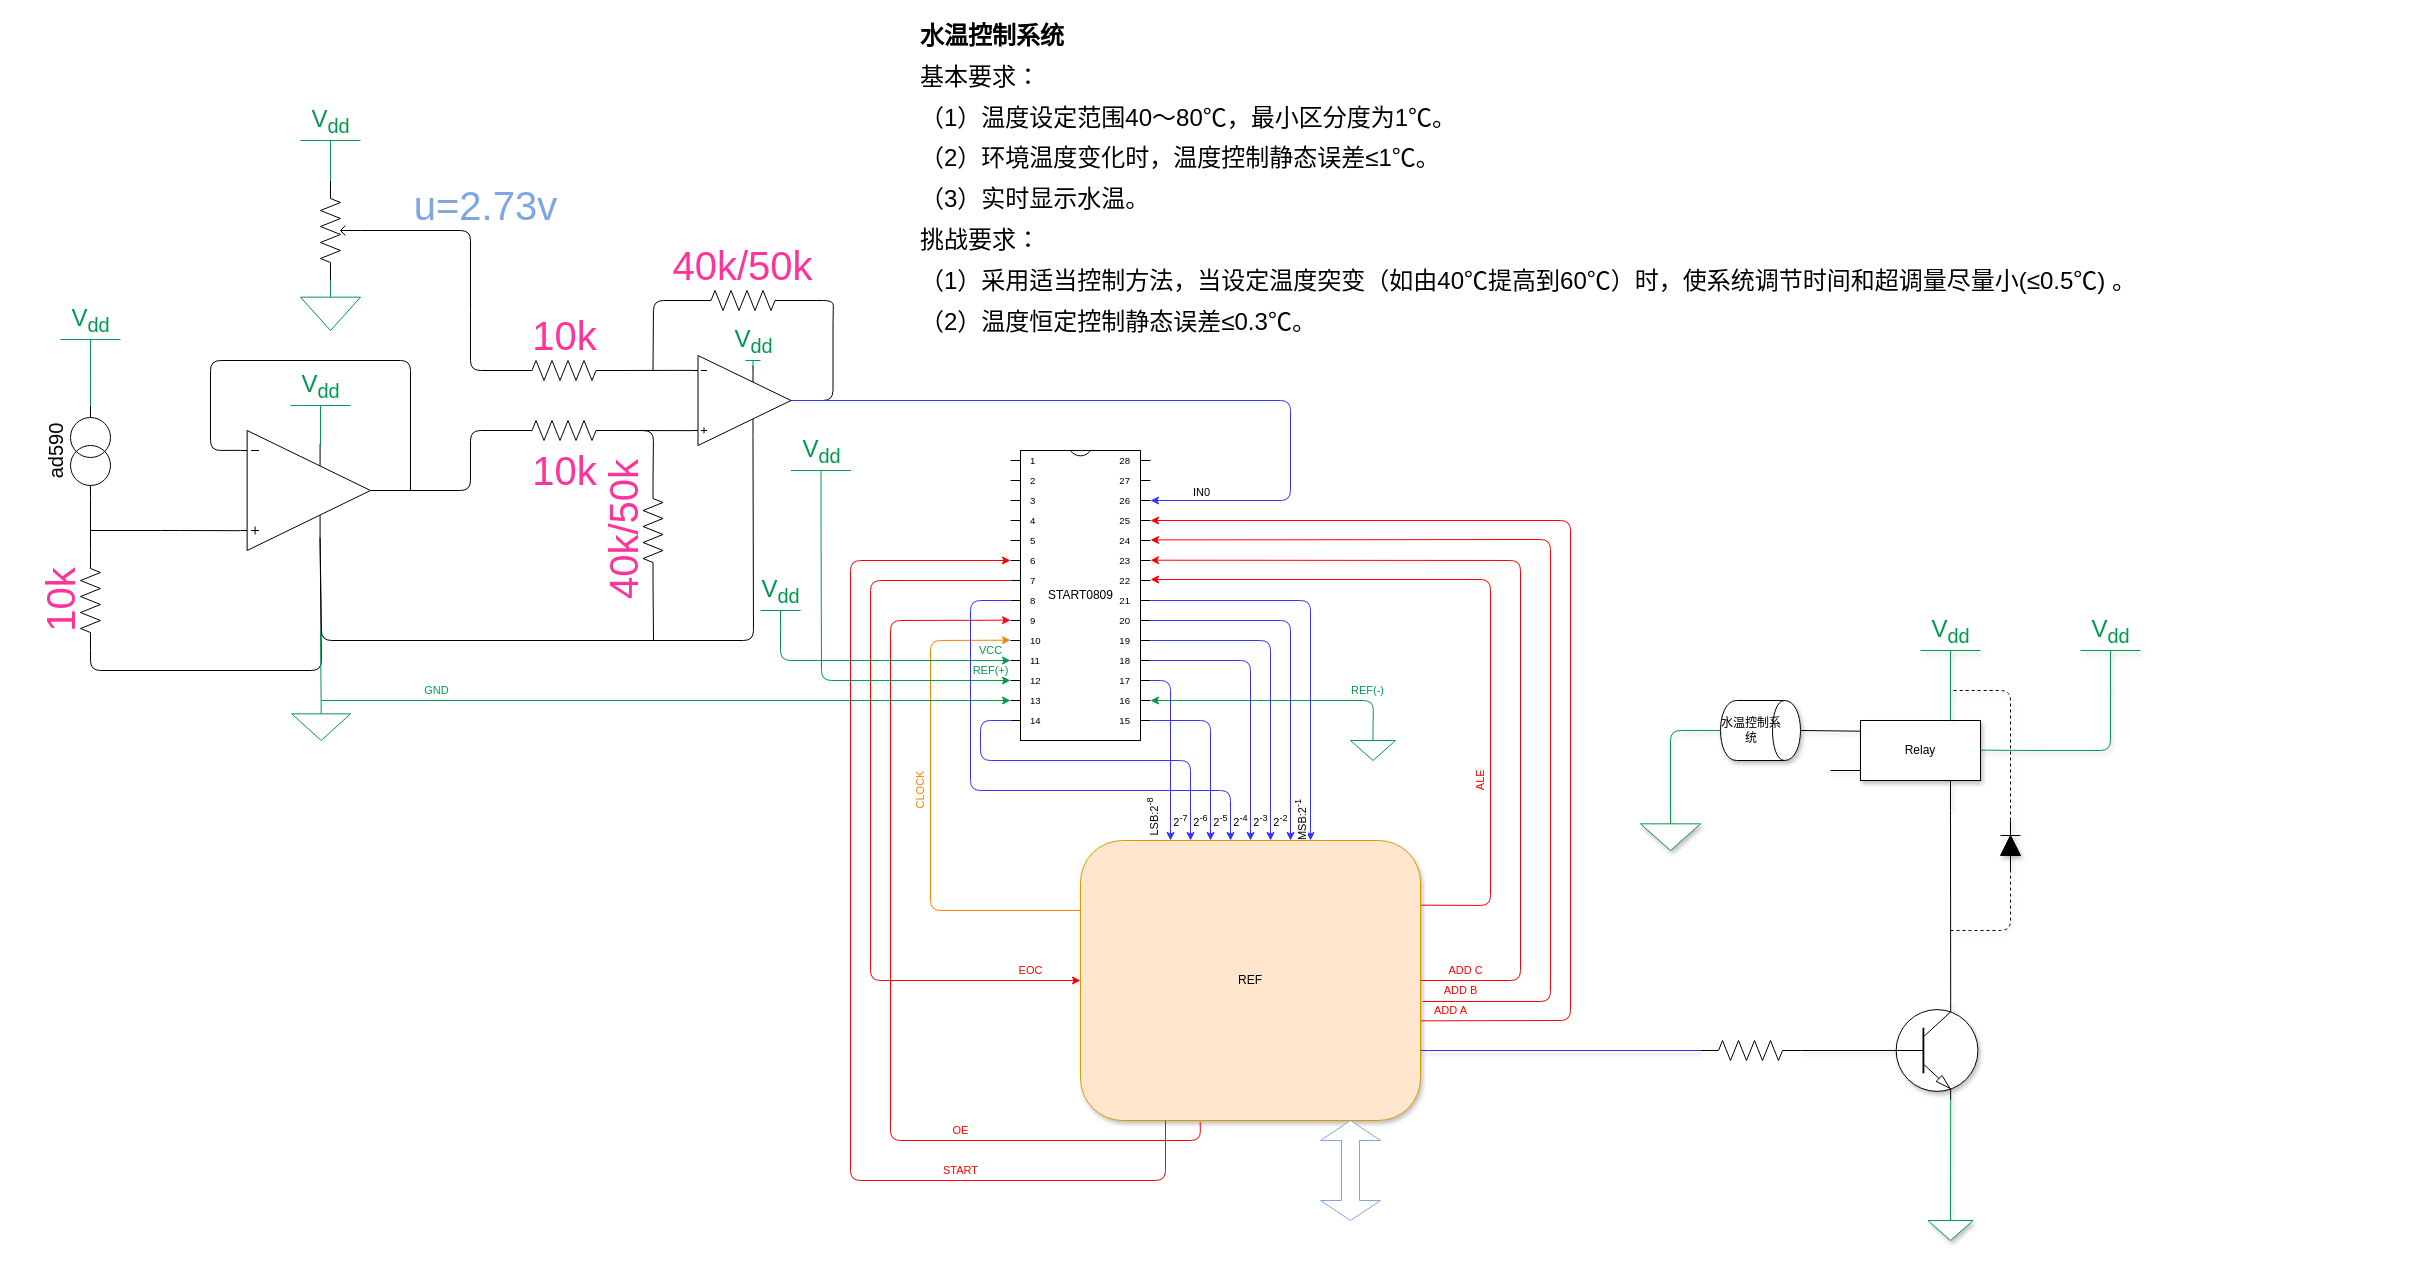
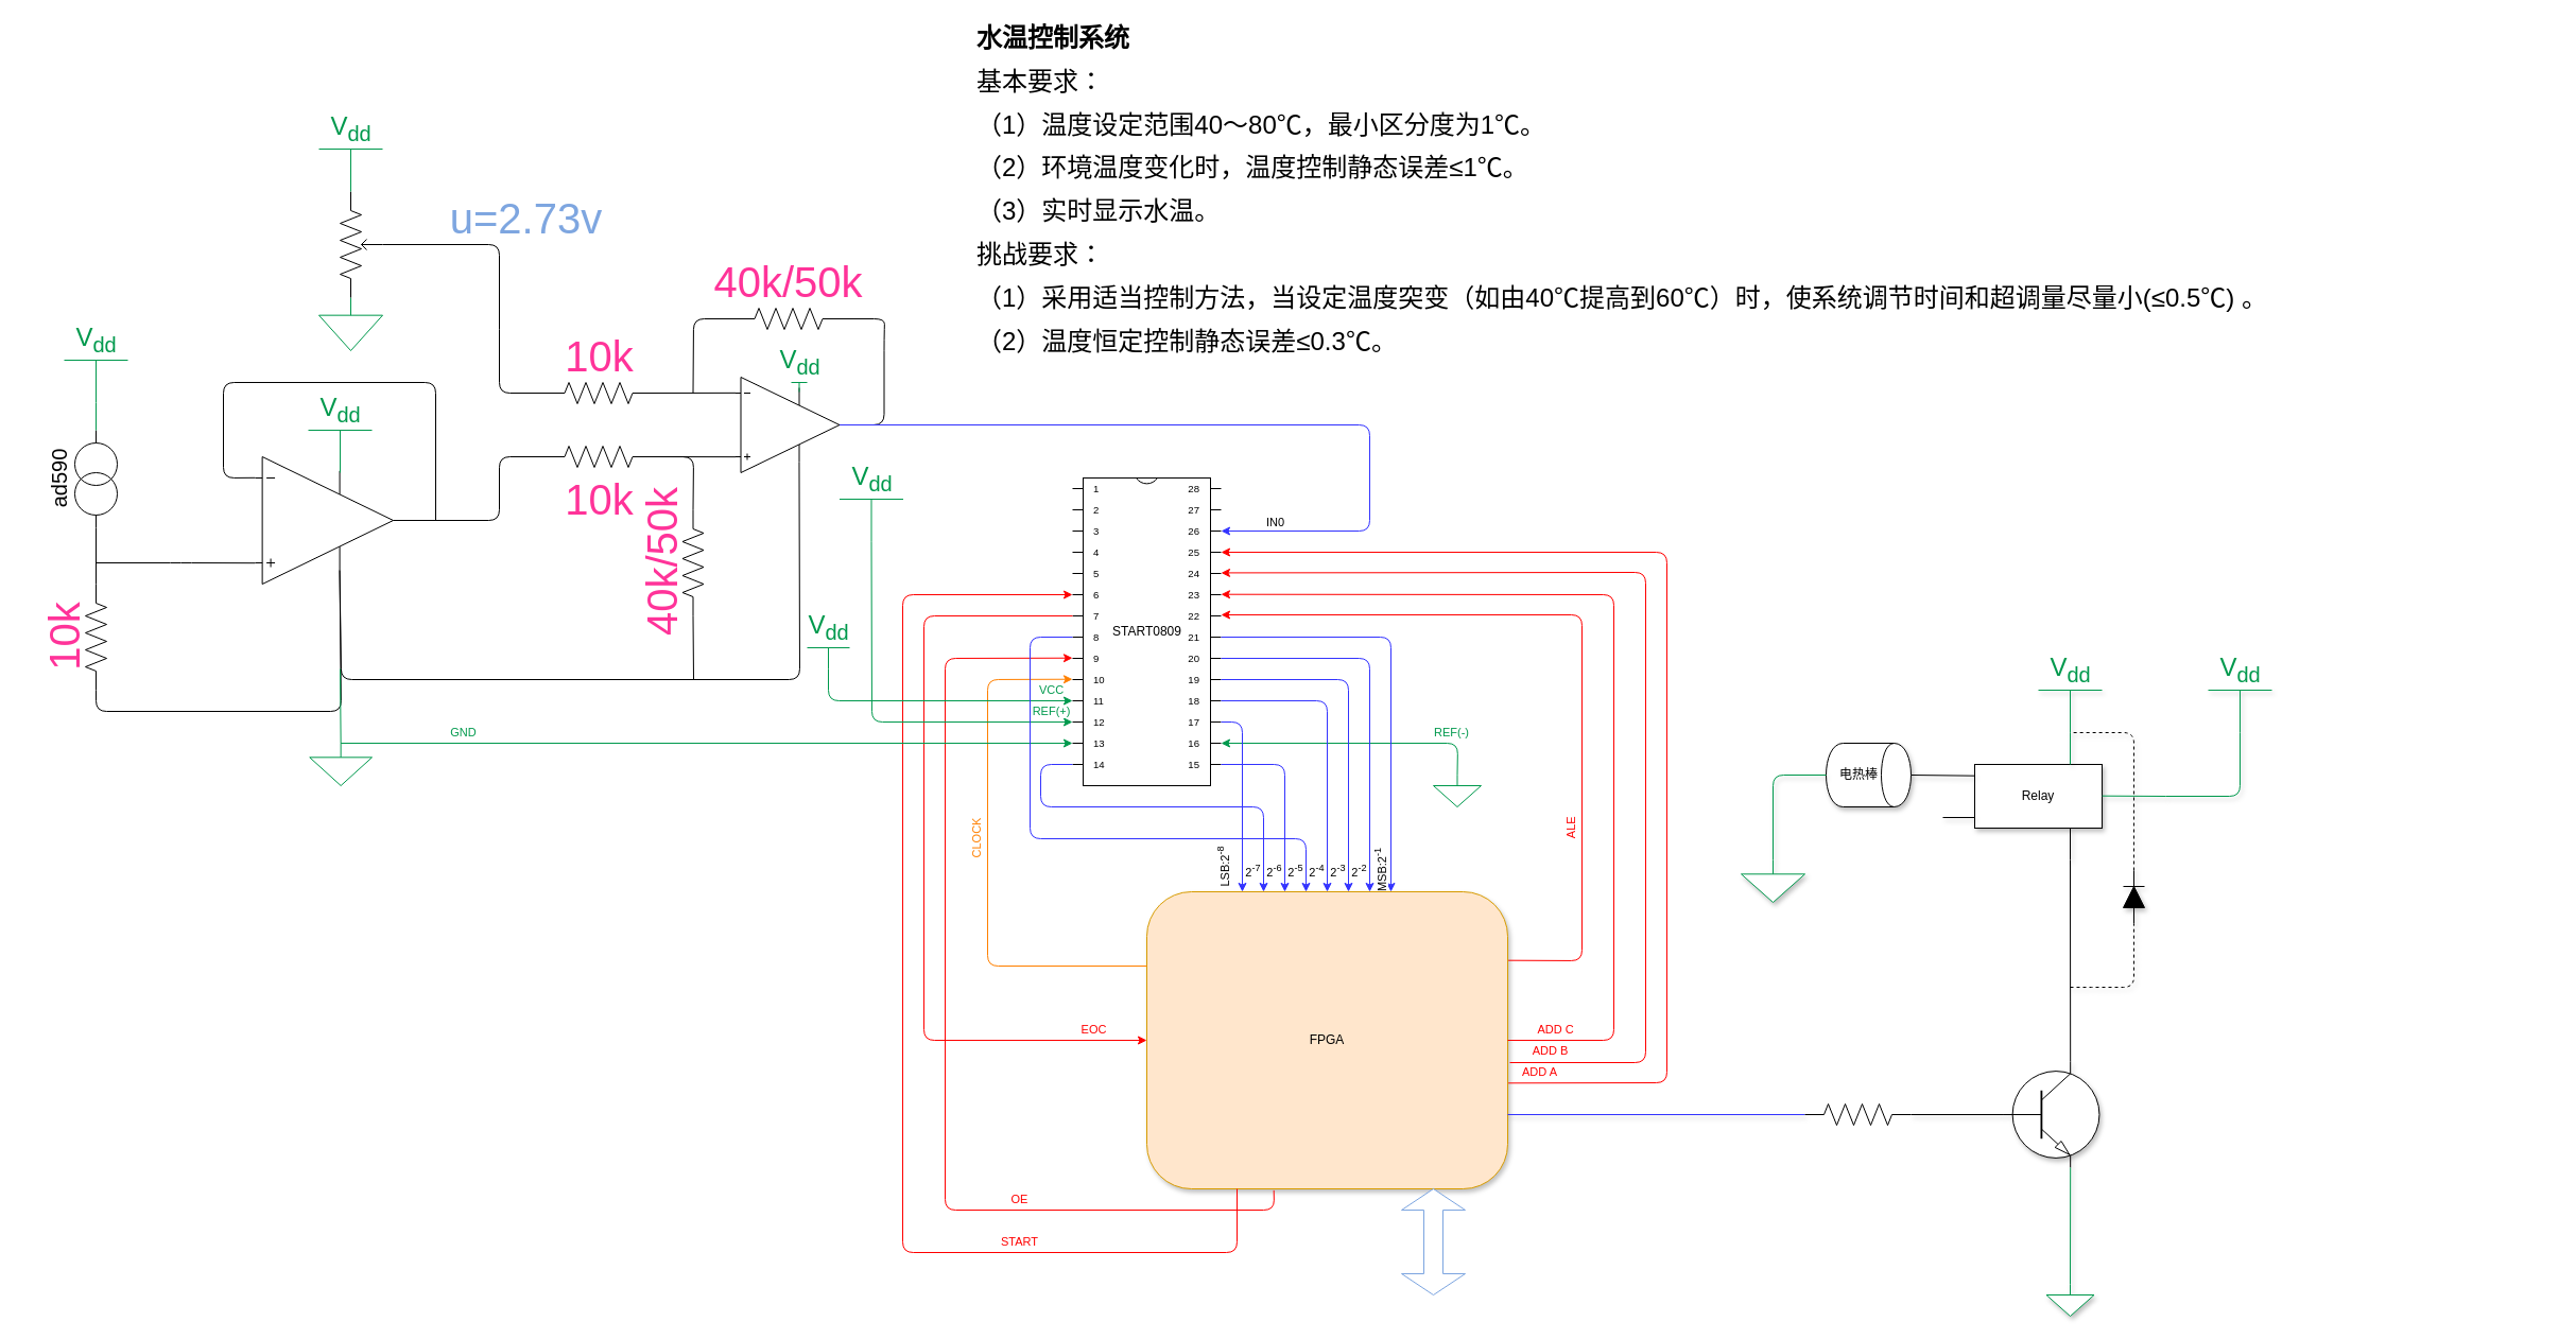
- <mxCell id="89" value="u=2.73v" style="text;html=1;align=center;verticalAlign=middle;resizable=0;points=[];autosize=1;fontSize=40;fontColor=#7EA6E0;" parent="1" vertex="1"><mxGeometry x="405" y="180" width="160" height="50" as="geometry" /></mxCell>
+ <mxCell id="89" value="u=2.73v" style="text;html=1;align=center;verticalAlign=middle;resizable=0;points=[];autosize=1;fontSize=40;fontColor=#7EA6E0;" parent="1" vertex="1"><mxGeometry x="415" y="180" width="160" height="50" as="geometry" /></mxCell>
- <mxCell id="14" value="水温控制系统" style="shape=cylinder;whiteSpace=wrap;html=1;boundedLbl=1;backgroundOutline=1;direction=south;shadow=1;" parent="1" vertex="1"><mxGeometry x="1720" y="700" width="80" height="60" as="geometry" /></mxCell>
+ <mxCell id="14" value="电热棒" style="shape=cylinder;whiteSpace=wrap;html=1;boundedLbl=1;backgroundOutline=1;direction=south;shadow=1;" parent="1" vertex="1"><mxGeometry x="1720" y="700" width="80" height="60" as="geometry" /></mxCell>
- <mxCell id="2" value="REF" style="rounded=1;whiteSpace=wrap;html=1;shadow=1;fillColor=#ffe6cc;strokeColor=#d79b00;" parent="1" vertex="1"><mxGeometry x="1080" y="840" width="340" height="280" as="geometry" /></mxCell>
+ <mxCell id="2" value="FPGA" style="rounded=1;whiteSpace=wrap;html=1;shadow=1;fillColor=#ffe6cc;strokeColor=#d79b00;" parent="1" vertex="1"><mxGeometry x="1080" y="840" width="340" height="280" as="geometry" /></mxCell>
